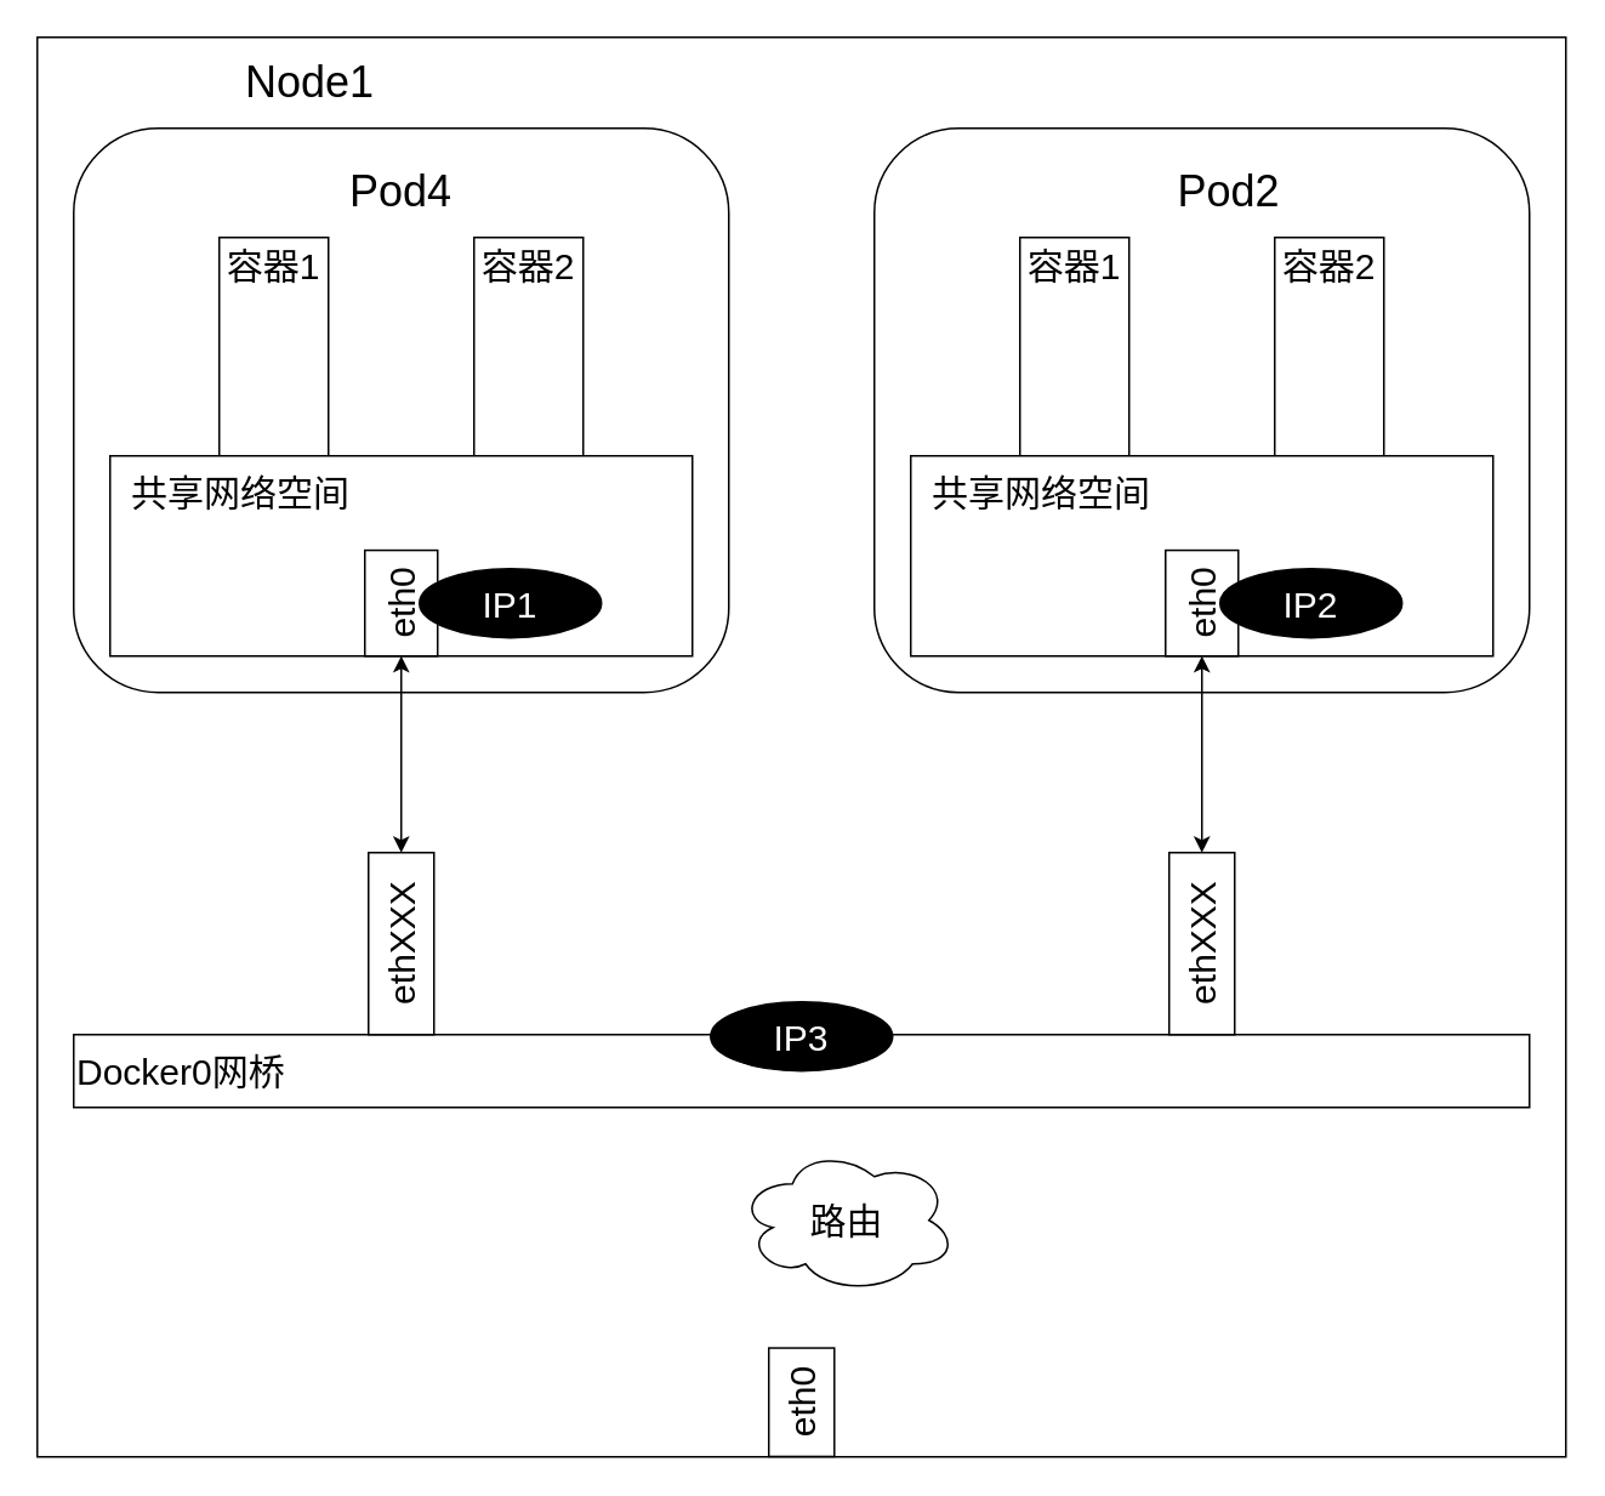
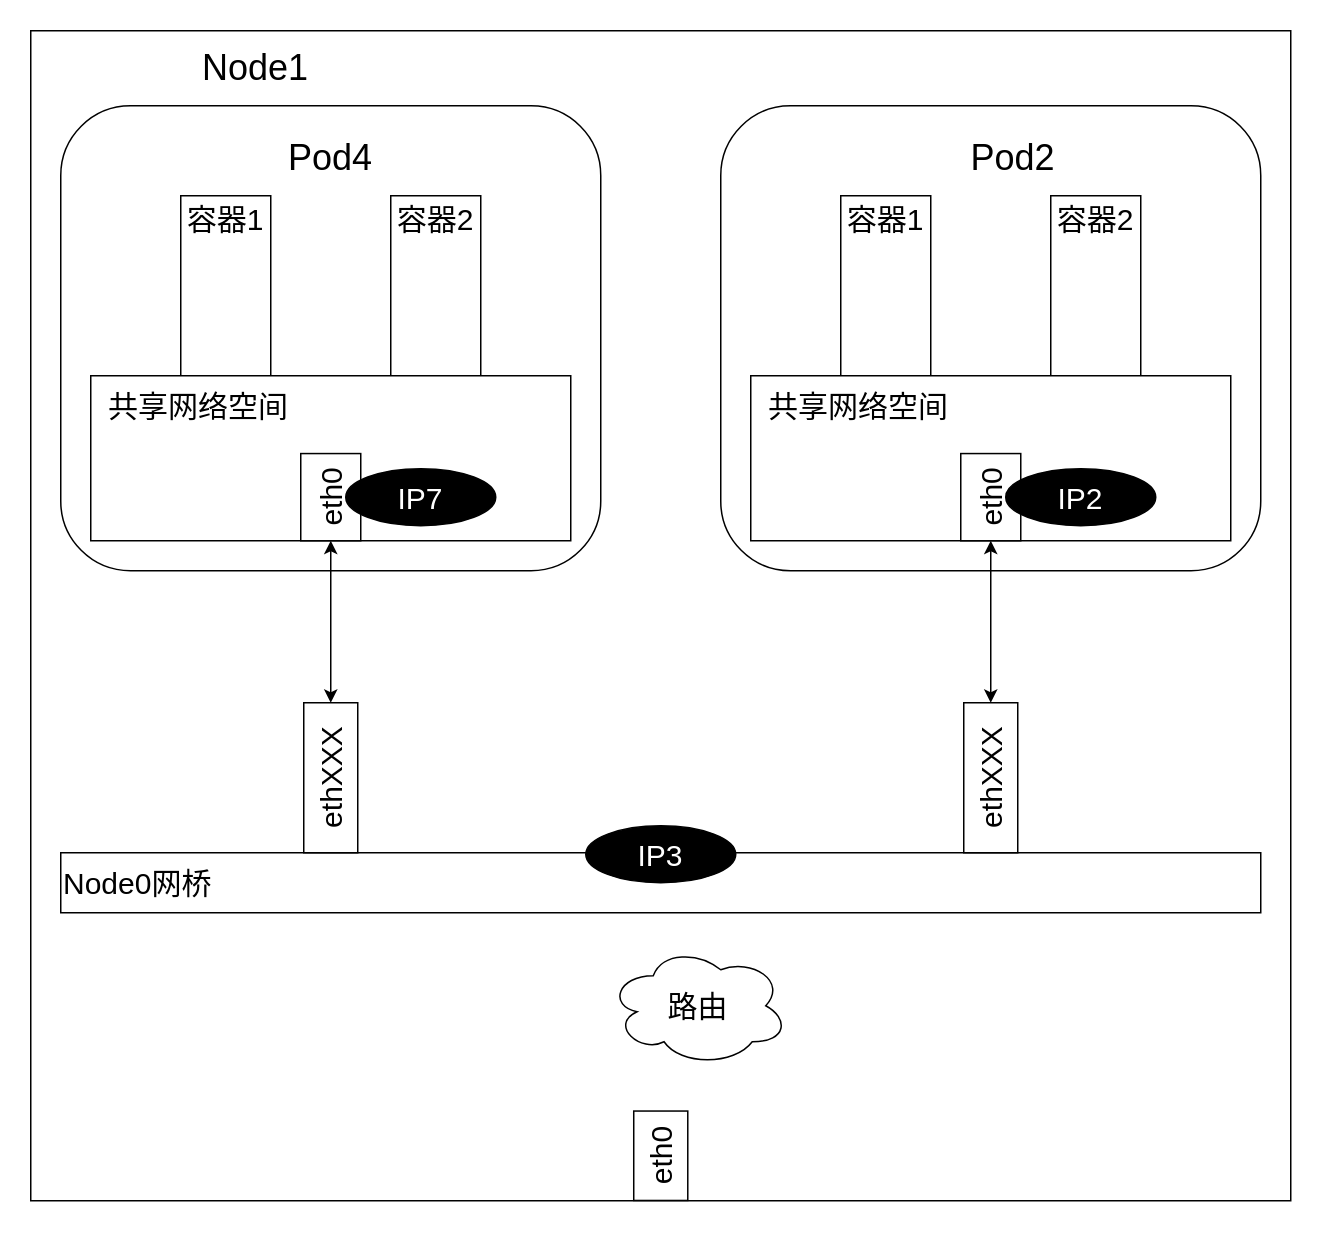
- <mxCell id="29" value="IP1" style="ellipse;whiteSpace=wrap;html=1;fontSize=20;fontColor=#FFFFFF;fillColor=#000000;" vertex="1" parent="2"><mxGeometry x="210" y="291.94" width="100" height="38" as="geometry" /></mxCell>
+ <mxCell id="29" value="IP7" style="ellipse;whiteSpace=wrap;html=1;fontSize=20;fontColor=#FFFFFF;fillColor=#000000;" vertex="1" parent="2"><mxGeometry x="210" y="291.94" width="100" height="38" as="geometry" /></mxCell>
- <mxCell id="11" value="Docker0网桥" style="rounded=0;whiteSpace=wrap;html=1;align=left;fontSize=20;container=0;" vertex="1" parent="2"><mxGeometry x="20" y="548" width="800" height="40" as="geometry" /></mxCell>
+ <mxCell id="11" value="Node0网桥" style="rounded=0;whiteSpace=wrap;html=1;align=left;fontSize=20;container=0;" vertex="1" parent="2"><mxGeometry x="20" y="548" width="800" height="40" as="geometry" /></mxCell>
